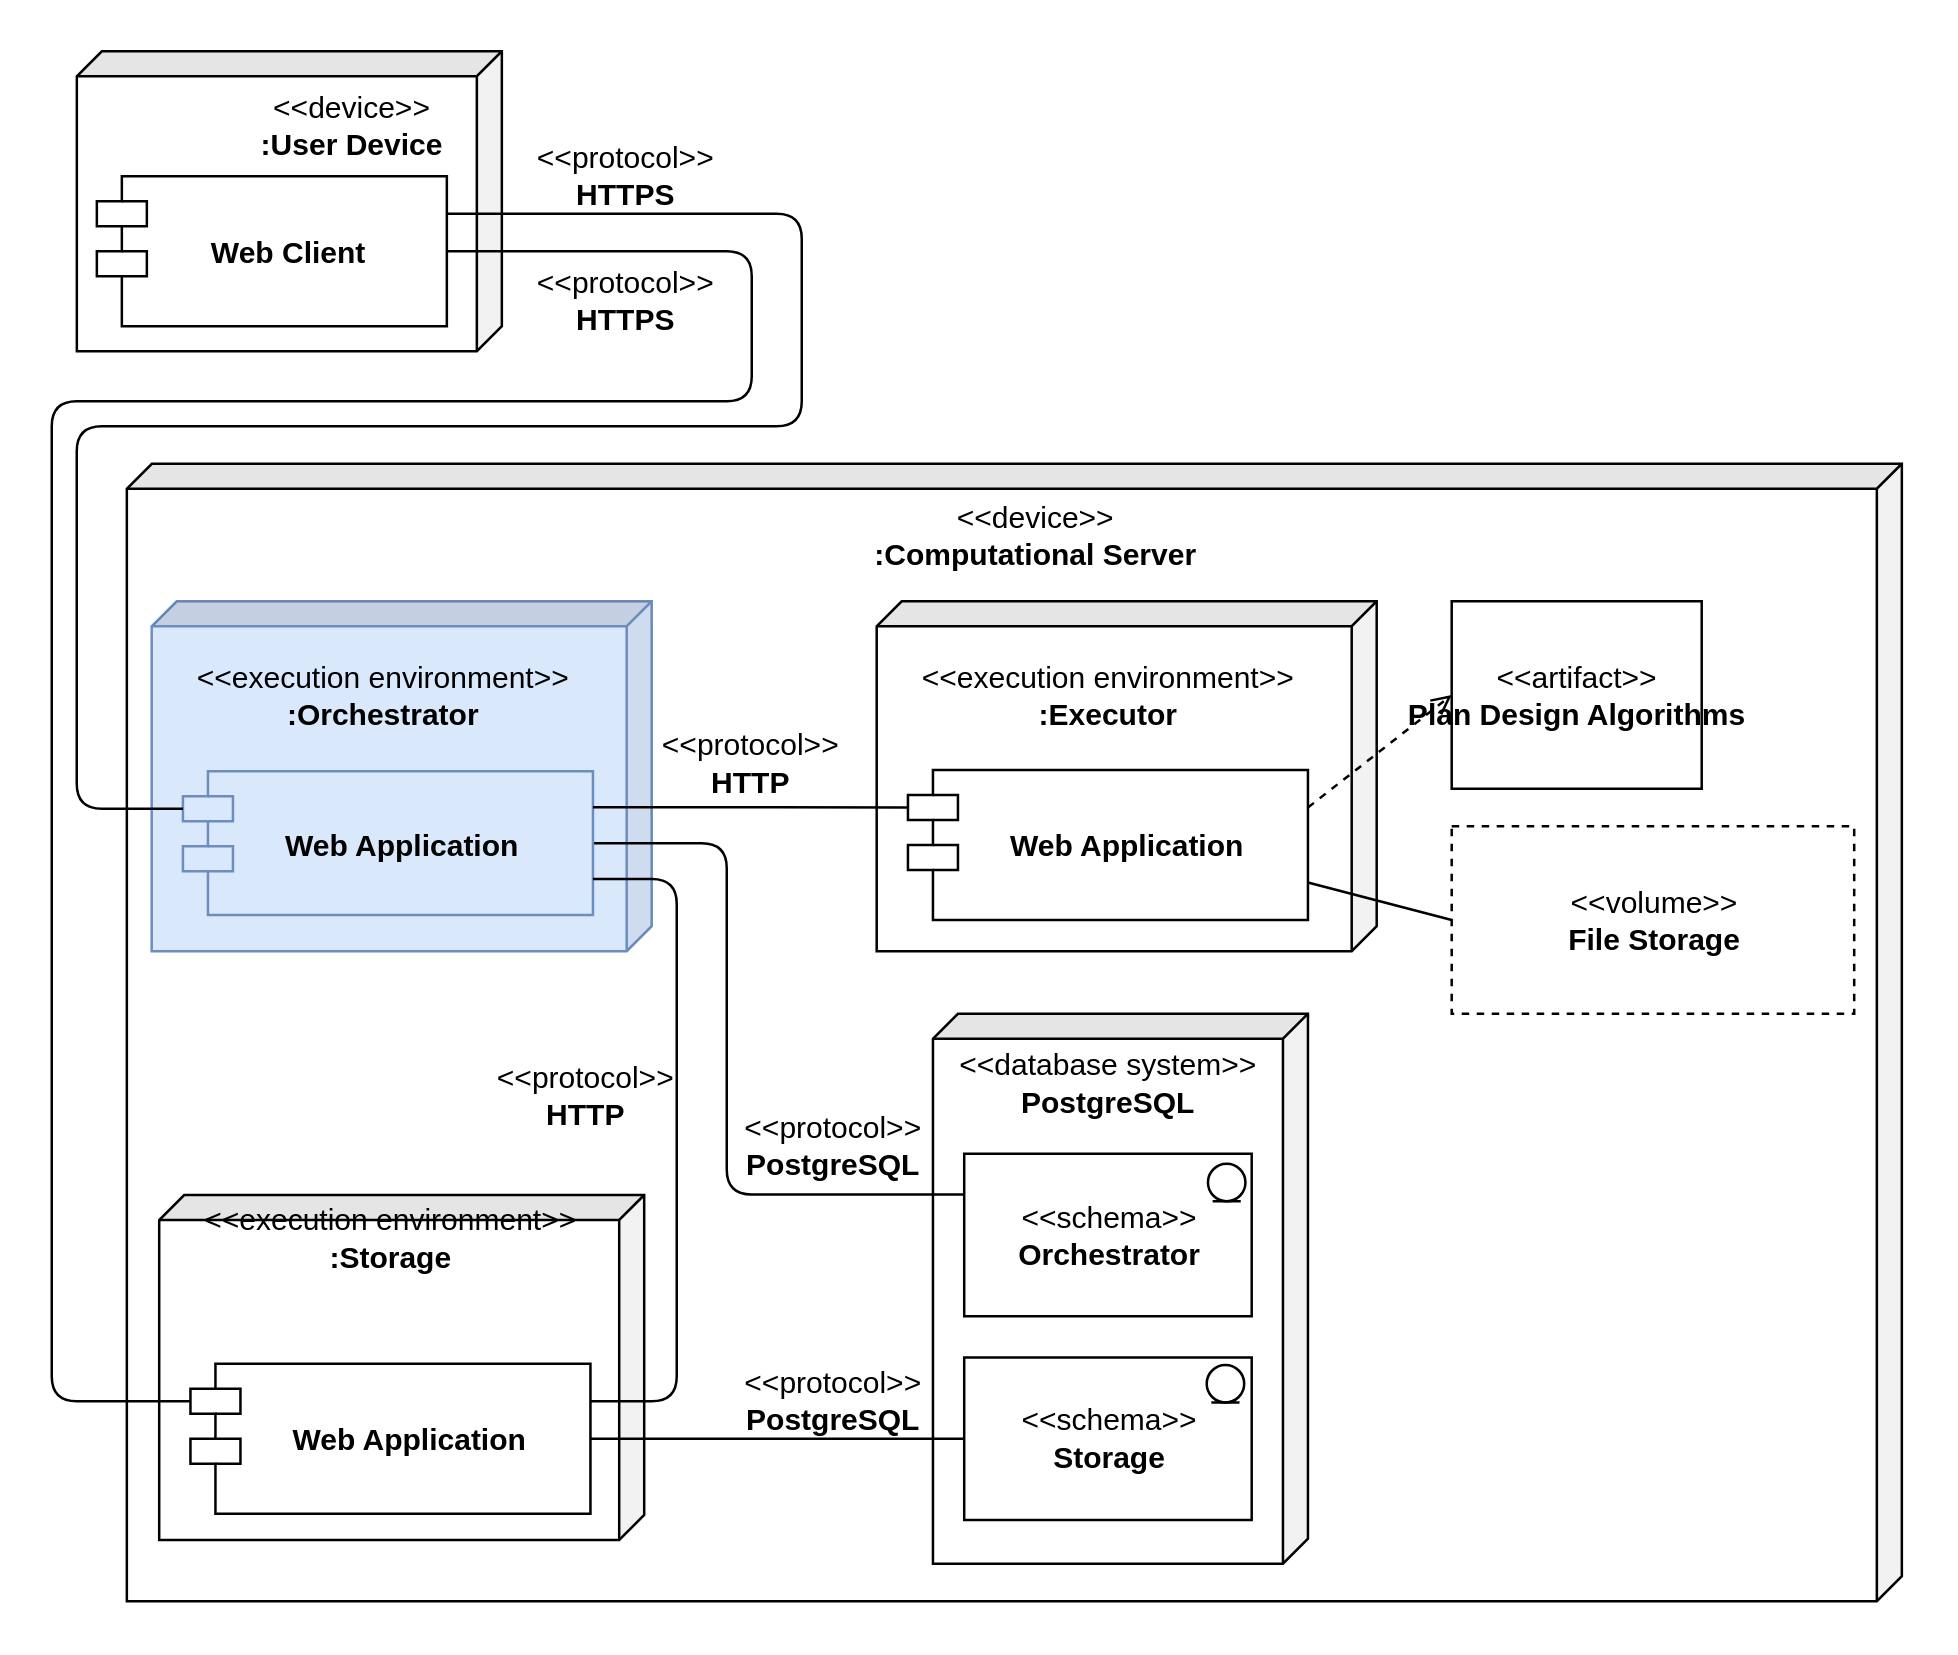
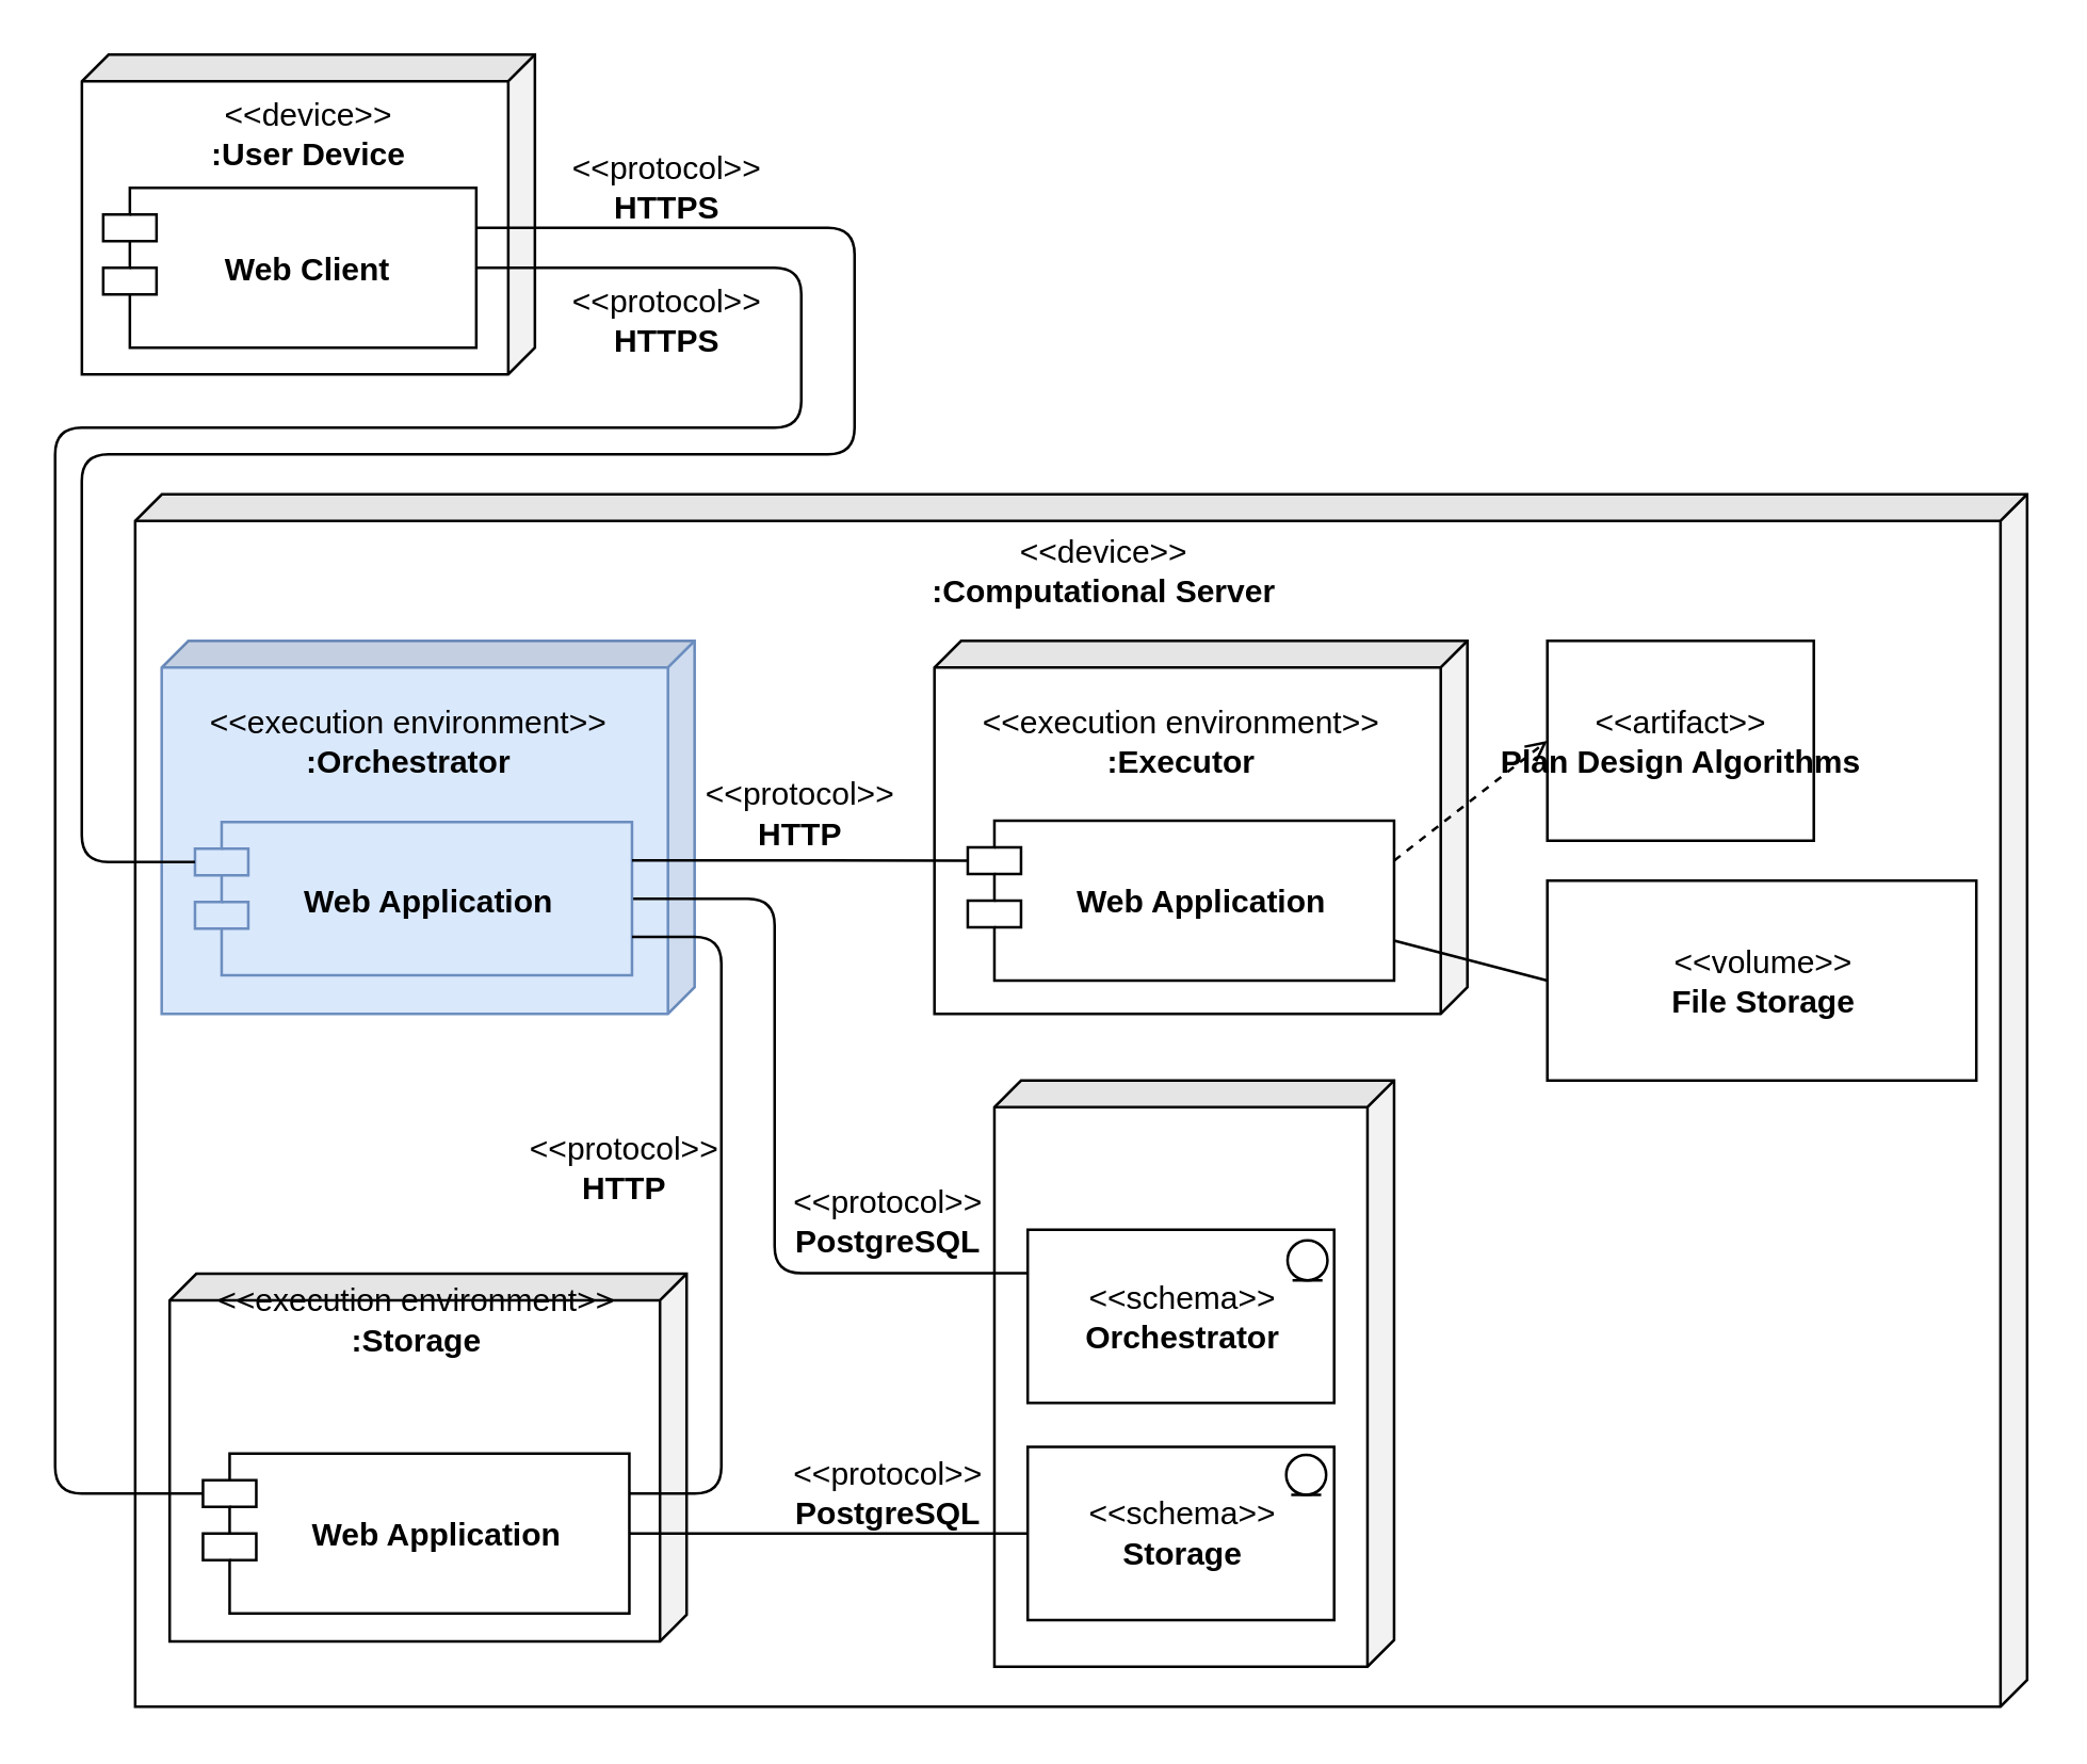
- <mxCell id="14" value="&amp;lt;&amp;lt;device&amp;gt;&amp;gt;&lt;br&gt;&lt;b&gt;:User Device&lt;/b&gt;" style="text;html=1;strokeColor=none;fillColor=none;align=center;verticalAlign=middle;whiteSpace=wrap;rounded=0;" parent="12" vertex="1"><mxGeometry x="67.5" y="20" width="85" height="20" as="geometry" /></mxCell>
+ <mxCell id="14" value="&amp;lt;&amp;lt;device&amp;gt;&amp;gt;&lt;br&gt;&lt;b&gt;:User Device&lt;/b&gt;" style="text;html=1;strokeColor=none;fillColor=none;align=center;verticalAlign=middle;whiteSpace=wrap;rounded=0;" parent="12" vertex="1"><mxGeometry x="42.5" y="20" width="85" height="20" as="geometry" /></mxCell>
- <mxCell id="33" value="&amp;lt;&amp;lt;volume&amp;gt;&amp;gt;&lt;br&gt;&lt;b&gt;File Storage&lt;/b&gt;" style="html=1;dashed=1;" parent="1" vertex="1"><mxGeometry x="580.08" y="330" width="161" height="75" as="geometry" /></mxCell>
+ <mxCell id="33" value="&amp;lt;&amp;lt;volume&amp;gt;&amp;gt;&lt;br&gt;&lt;b&gt;File Storage&lt;/b&gt;" style="html=1;" parent="1" vertex="1"><mxGeometry x="580.08" y="330" width="161" height="75" as="geometry" /></mxCell>
- <mxCell id="8" value="&amp;lt;&amp;lt;database system&amp;gt;&amp;gt;&lt;br&gt;&lt;b&gt;PostgreSQL&lt;/b&gt;" style="text;html=1;strokeColor=none;fillColor=none;align=center;verticalAlign=middle;whiteSpace=wrap;rounded=0;" parent="1" vertex="1"><mxGeometry x="377.58" y="415" width="130" height="35" as="geometry" /></mxCell>
